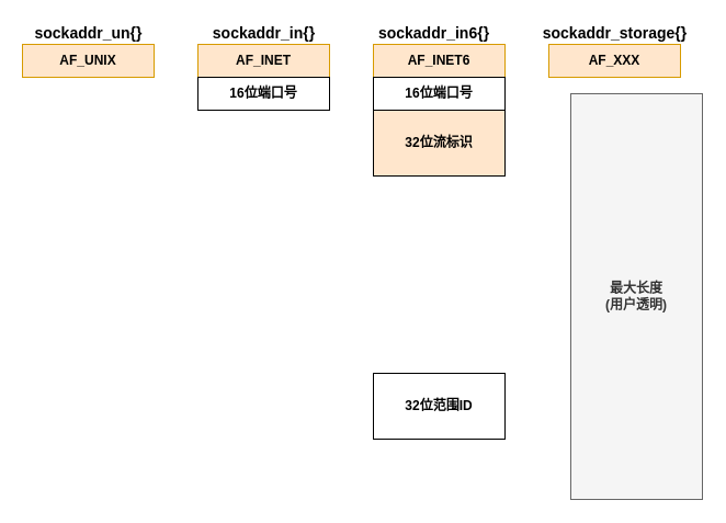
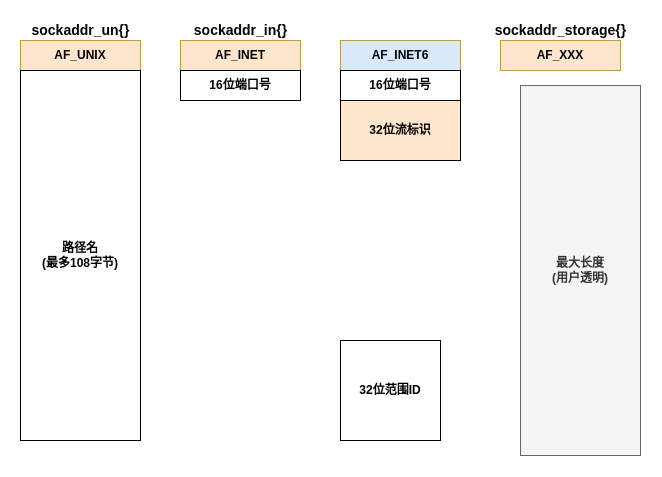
- <mxCell id="11" value="sockaddr_in6{}" style="text;html=1;align=center;verticalAlign=middle;resizable=0;points=[];autosize=1;strokeColor=none;fillColor=none;fontStyle=1;fontSize=14;" vertex="1" parent="1"><mxGeometry x="335" y="20" width="120" height="20" as="geometry" /></mxCell>
- <mxCell id="4" value="AF_INET6" style="rounded=0;whiteSpace=wrap;html=1;fontStyle=1;fillColor=#ffe6cc;strokeColor=#d79b00;" vertex="1" parent="1"><mxGeometry x="340" y="40" width="120" height="30" as="geometry" /></mxCell>
+ <mxCell id="4" value="AF_INET6" style="rounded=0;whiteSpace=wrap;html=1;fontStyle=1;fillColor=#dae8fc;strokeColor=#d79b00;" vertex="1" parent="1"><mxGeometry x="340" y="40" width="120" height="30" as="geometry" /></mxCell>
+ <mxCell id="9" value="路径名&lt;br&gt;(最多108字节)" style="rounded=0;whiteSpace=wrap;html=1;fontStyle=1" vertex="1" parent="1"><mxGeometry x="20" y="70" width="120" height="370" as="geometry" /></mxCell>
- <mxCell id="7" value="32位范围ID" style="rounded=0;whiteSpace=wrap;html=1;fontStyle=1" vertex="1" parent="1"><mxGeometry x="340" y="340" width="120" height="60" as="geometry" /></mxCell>
+ <mxCell id="7" value="32位范围ID" style="rounded=0;whiteSpace=wrap;html=1;fontStyle=1" vertex="1" parent="1"><mxGeometry x="340" y="340" width="100" height="100" as="geometry" /></mxCell>
